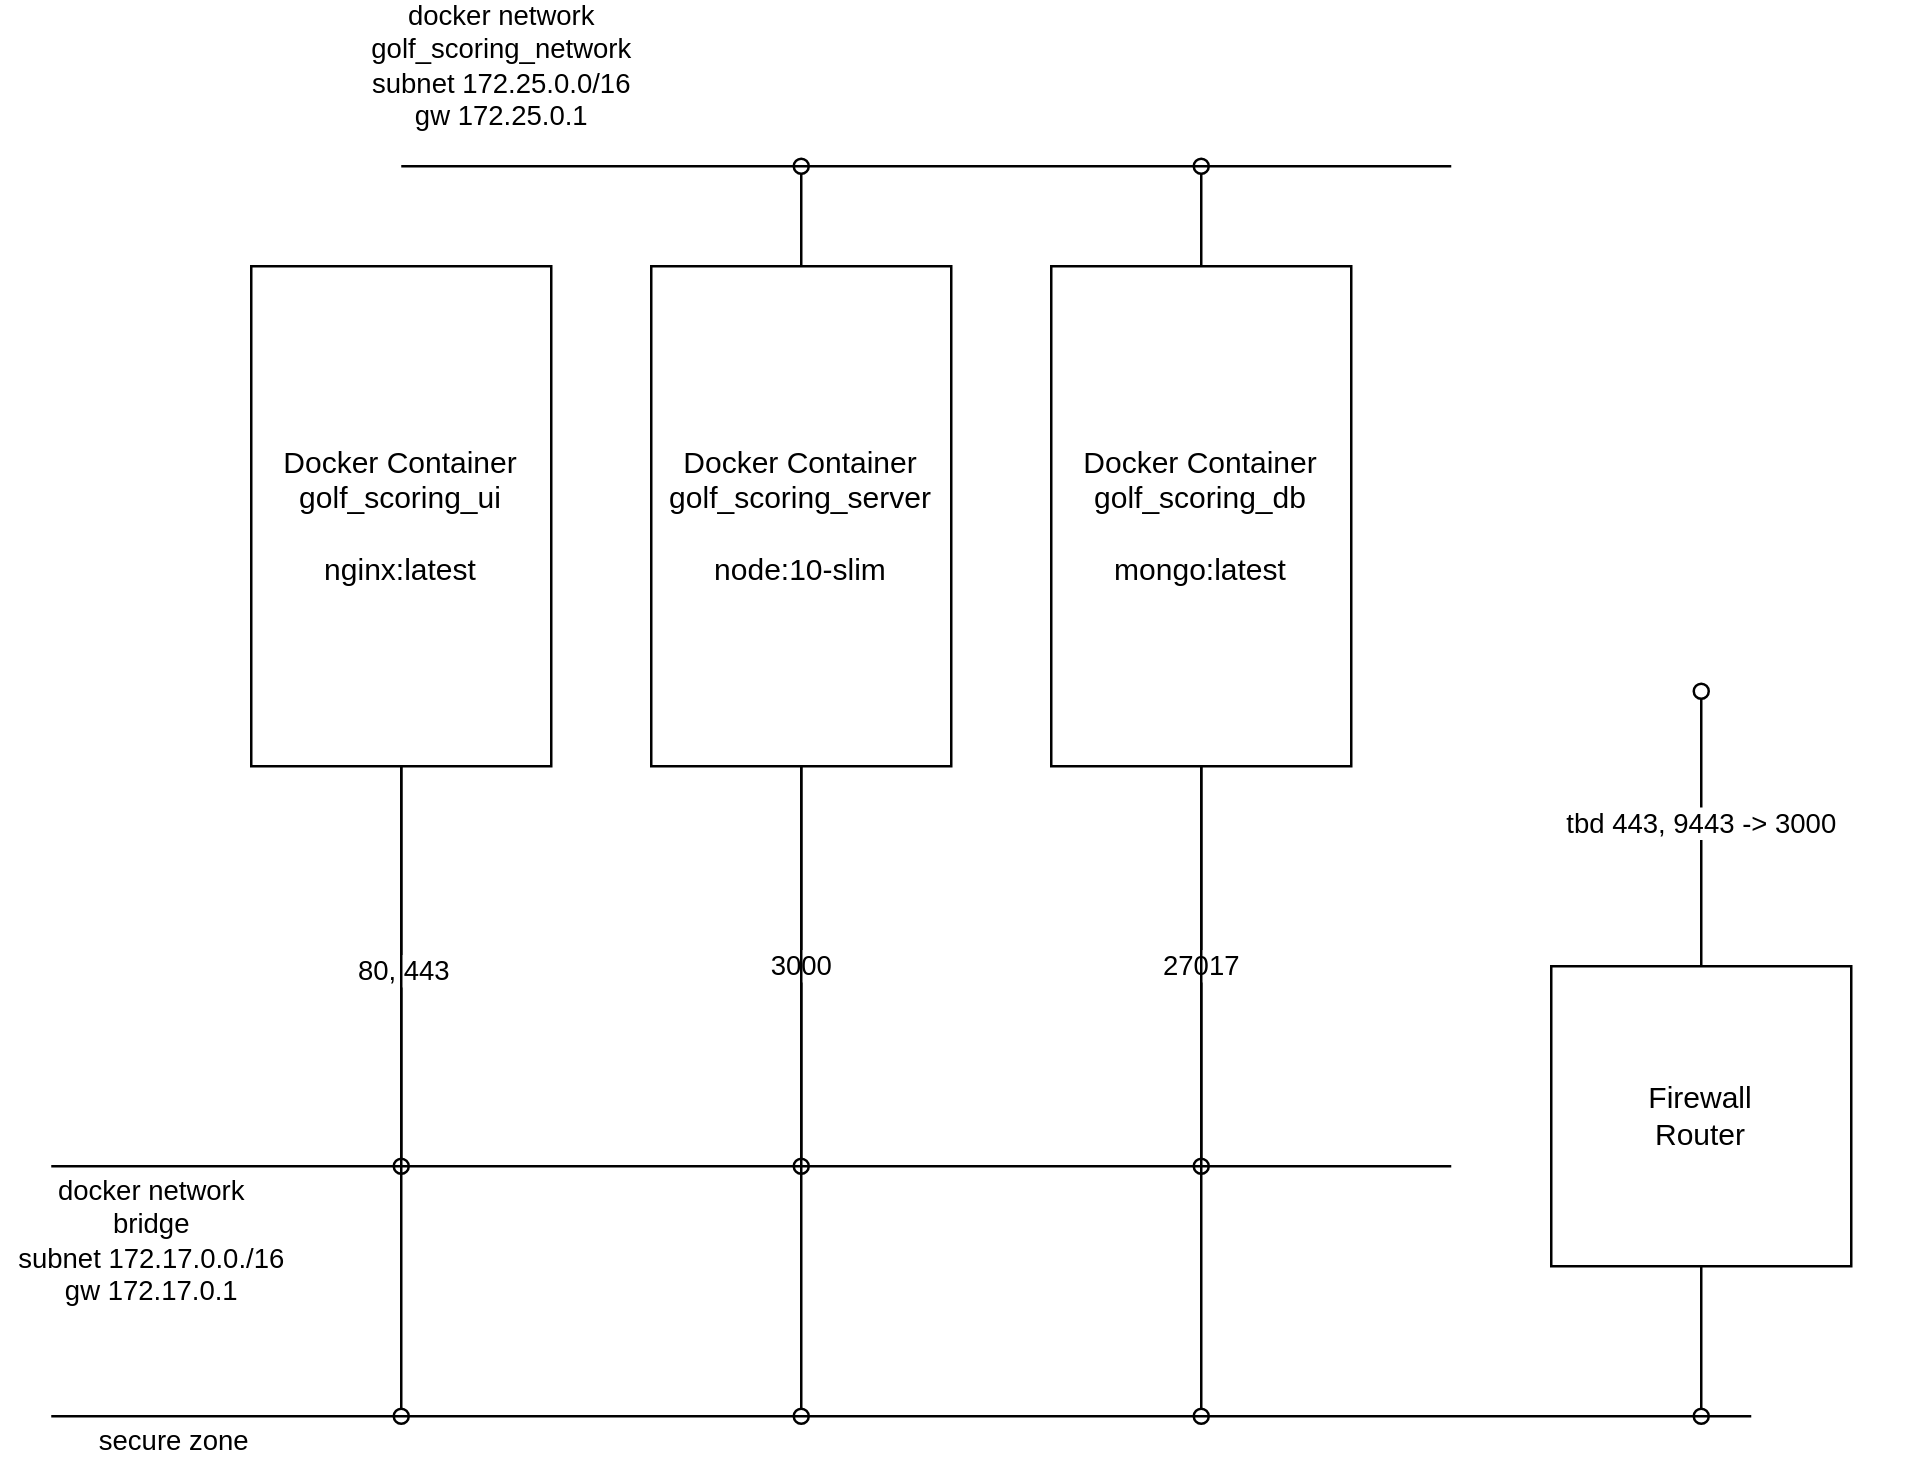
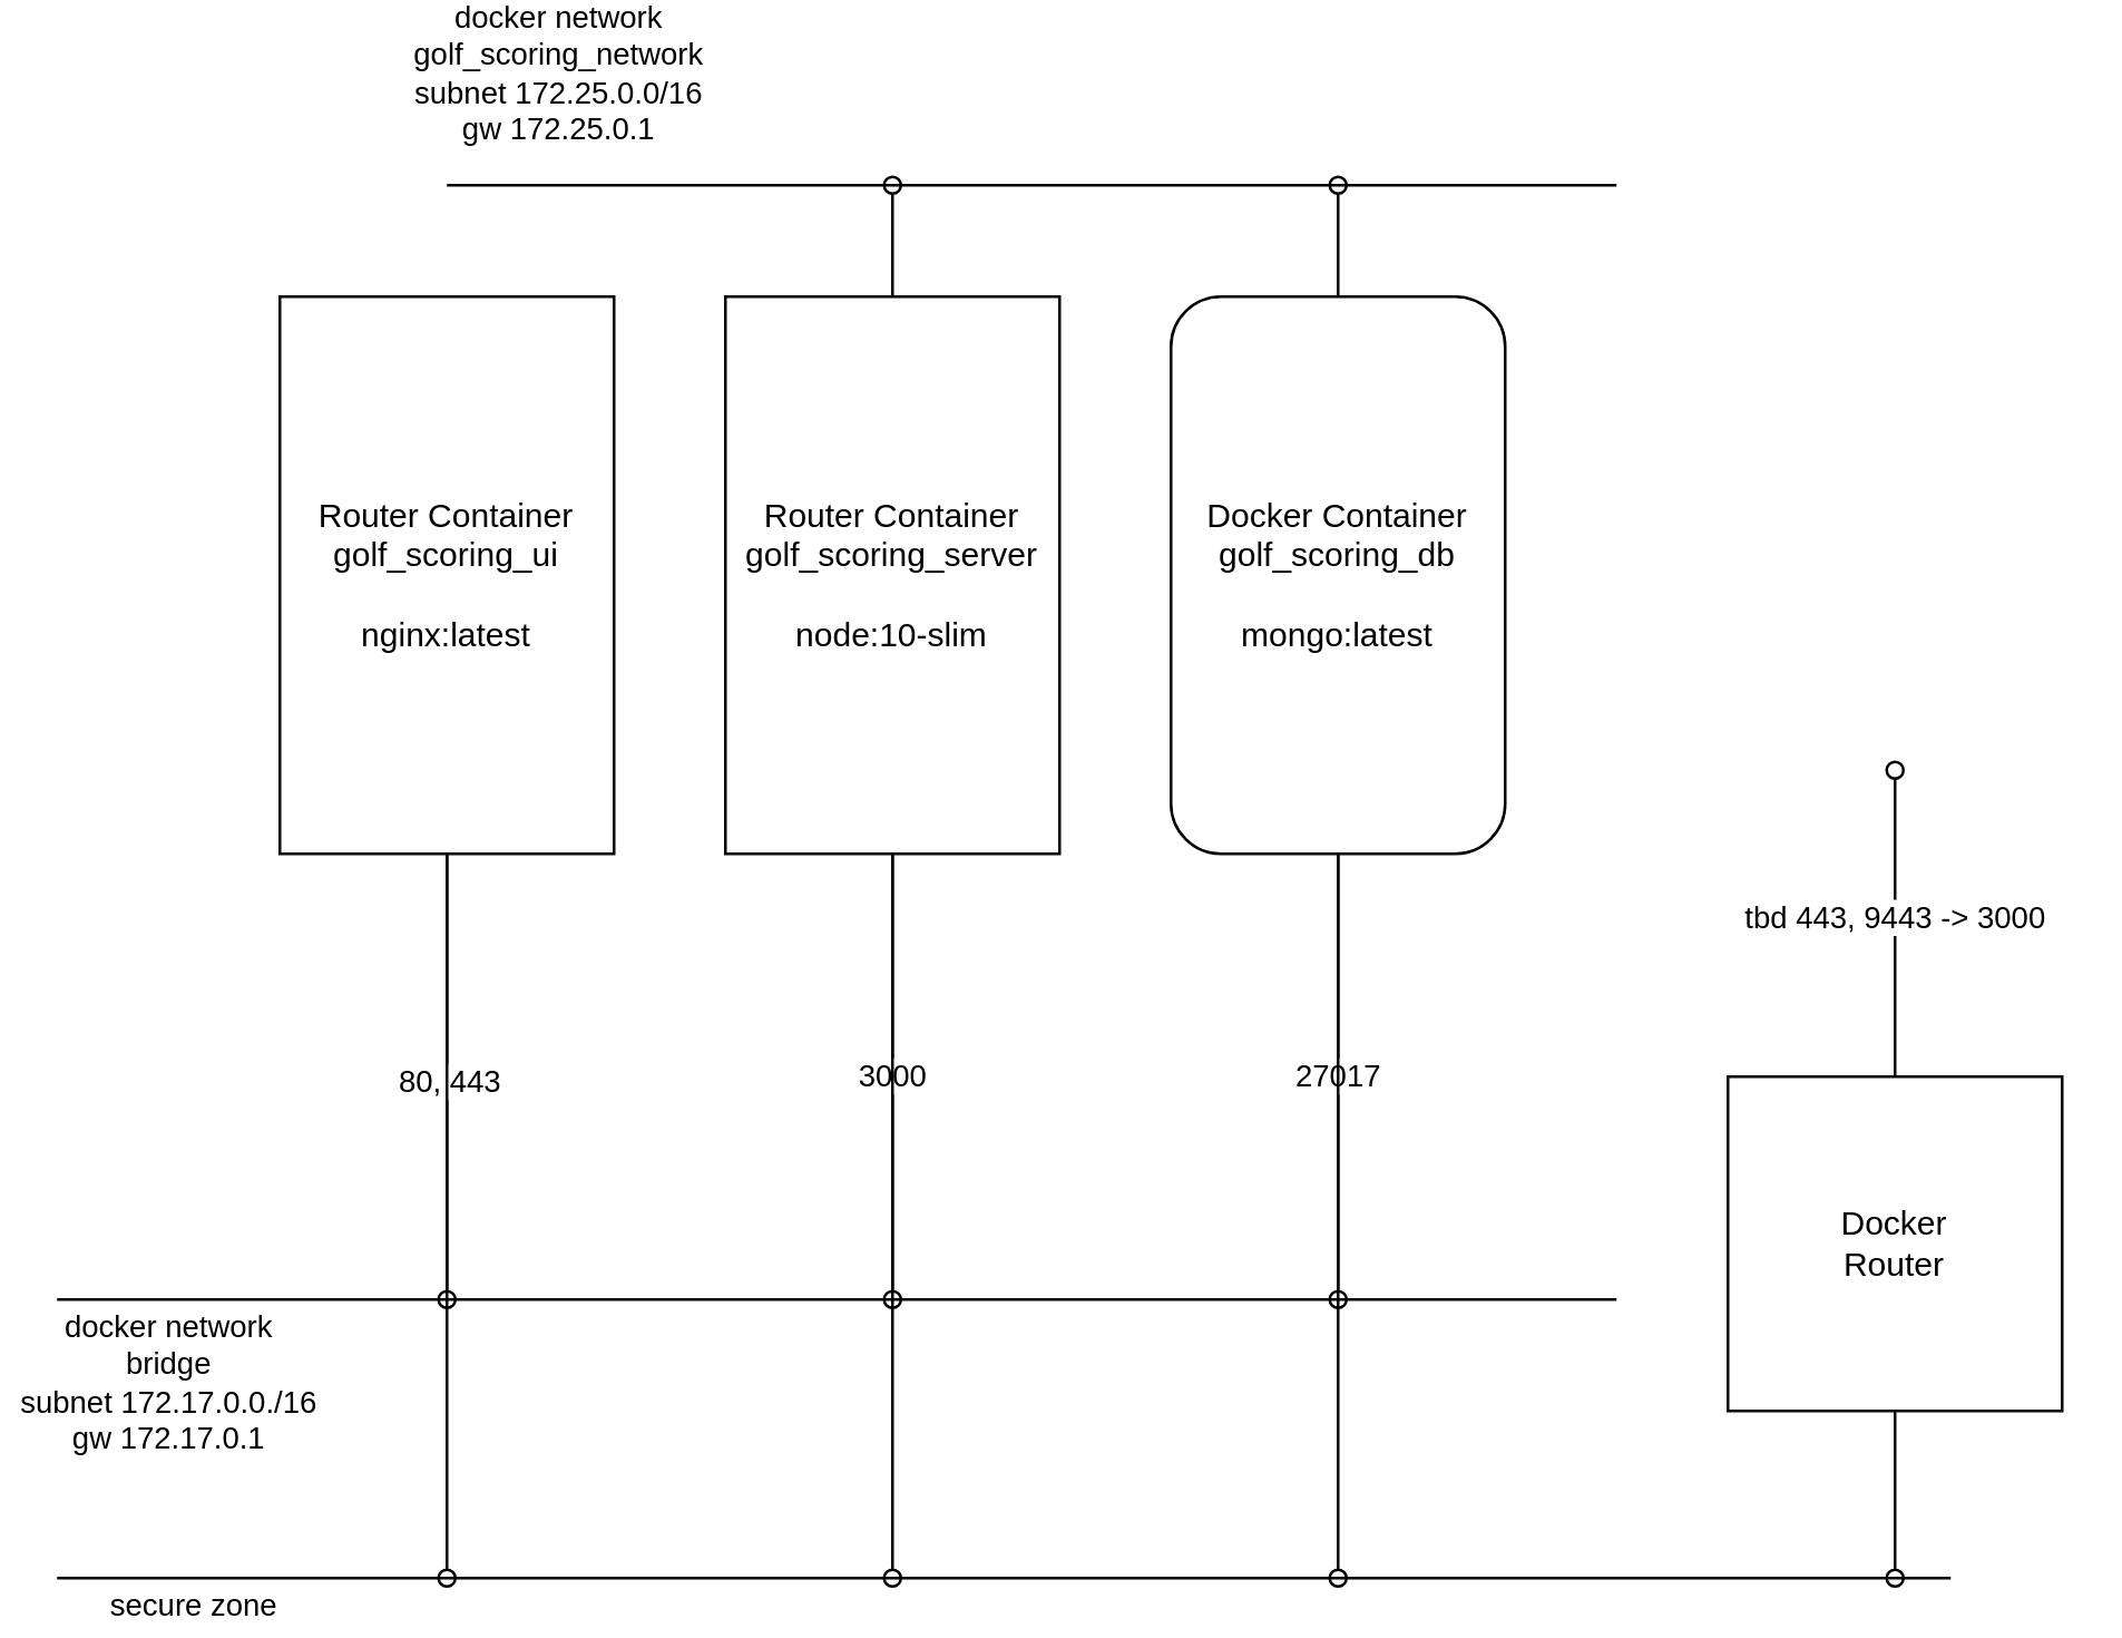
- <mxCell id="5" value="Docker Container&lt;br&gt;golf_scoring_ui&lt;br&gt;&lt;br&gt;nginx:latest" style="rounded=0;whiteSpace=wrap;html=1;" vertex="1" parent="1"><mxGeometry x="100" y="60" width="120" height="200" as="geometry" /></mxCell>
+ <mxCell id="5" value="Router Container&lt;br&gt;golf_scoring_ui&lt;br&gt;&lt;br&gt;nginx:latest" style="rounded=0;whiteSpace=wrap;html=1;" vertex="1" parent="1"><mxGeometry x="100" y="60" width="120" height="200" as="geometry" /></mxCell>
- <mxCell id="9" value="Docker Container&lt;br&gt;golf_scoring_server&lt;br&gt;&lt;br&gt;node:10-slim" style="rounded=0;whiteSpace=wrap;html=1;" vertex="1" parent="1"><mxGeometry x="260" y="60" width="120" height="200" as="geometry" /></mxCell>
+ <mxCell id="9" value="Router Container&lt;br&gt;golf_scoring_server&lt;br&gt;&lt;br&gt;node:10-slim" style="rounded=0;whiteSpace=wrap;html=1;" vertex="1" parent="1"><mxGeometry x="260" y="60" width="120" height="200" as="geometry" /></mxCell>
- <mxCell id="13" value="Docker Container&lt;br&gt;golf_scoring_db&lt;br&gt;&lt;br&gt;mongo:latest" style="rounded=0;whiteSpace=wrap;html=1;" vertex="1" parent="1"><mxGeometry x="420" y="60" width="120" height="200" as="geometry" /></mxCell>
+ <mxCell id="13" value="Docker Container&lt;br&gt;golf_scoring_db&lt;br&gt;&lt;br&gt;mongo:latest" style="whiteSpace=wrap;html=1;rounded=1;" vertex="1" parent="1"><mxGeometry x="420" y="60" width="120" height="200" as="geometry" /></mxCell>
- <mxCell id="20" value="Firewall&lt;br&gt;Router" style="rounded=0;whiteSpace=wrap;html=1;" vertex="1" parent="1"><mxGeometry x="620" y="340" width="120" height="120" as="geometry" /></mxCell>
+ <mxCell id="20" value="Docker&lt;br&gt;Router" style="rounded=0;whiteSpace=wrap;html=1;" vertex="1" parent="1"><mxGeometry x="620" y="340" width="120" height="120" as="geometry" /></mxCell>
